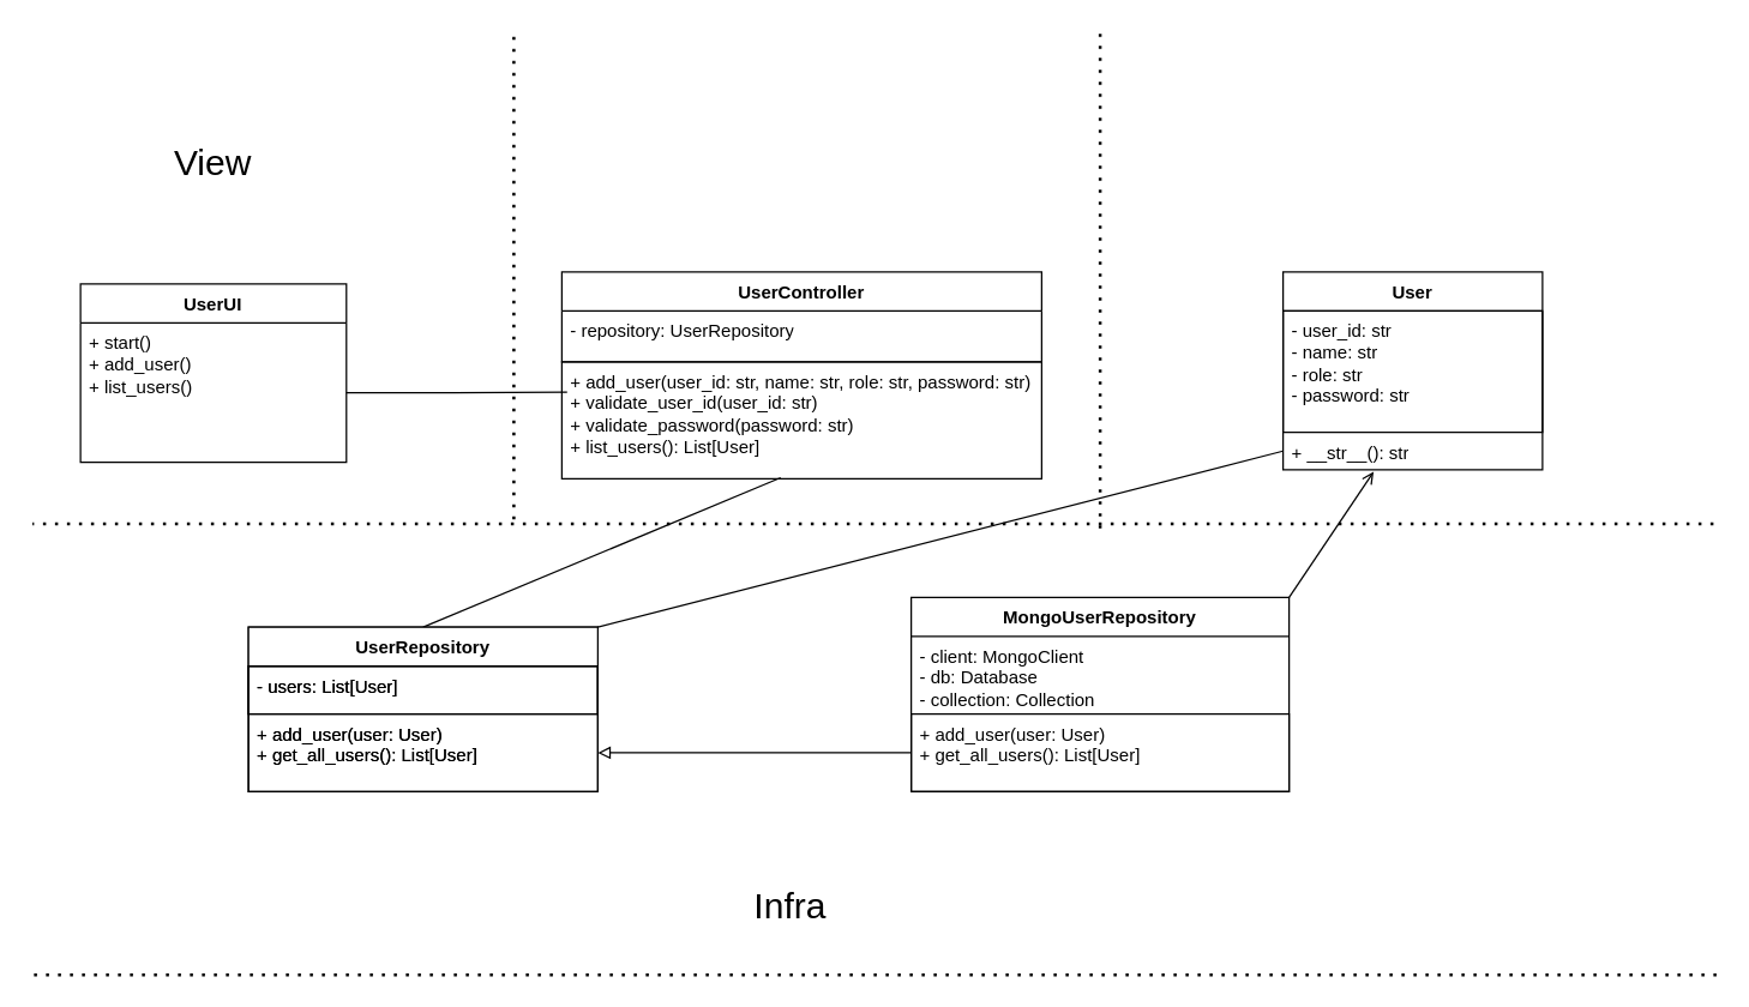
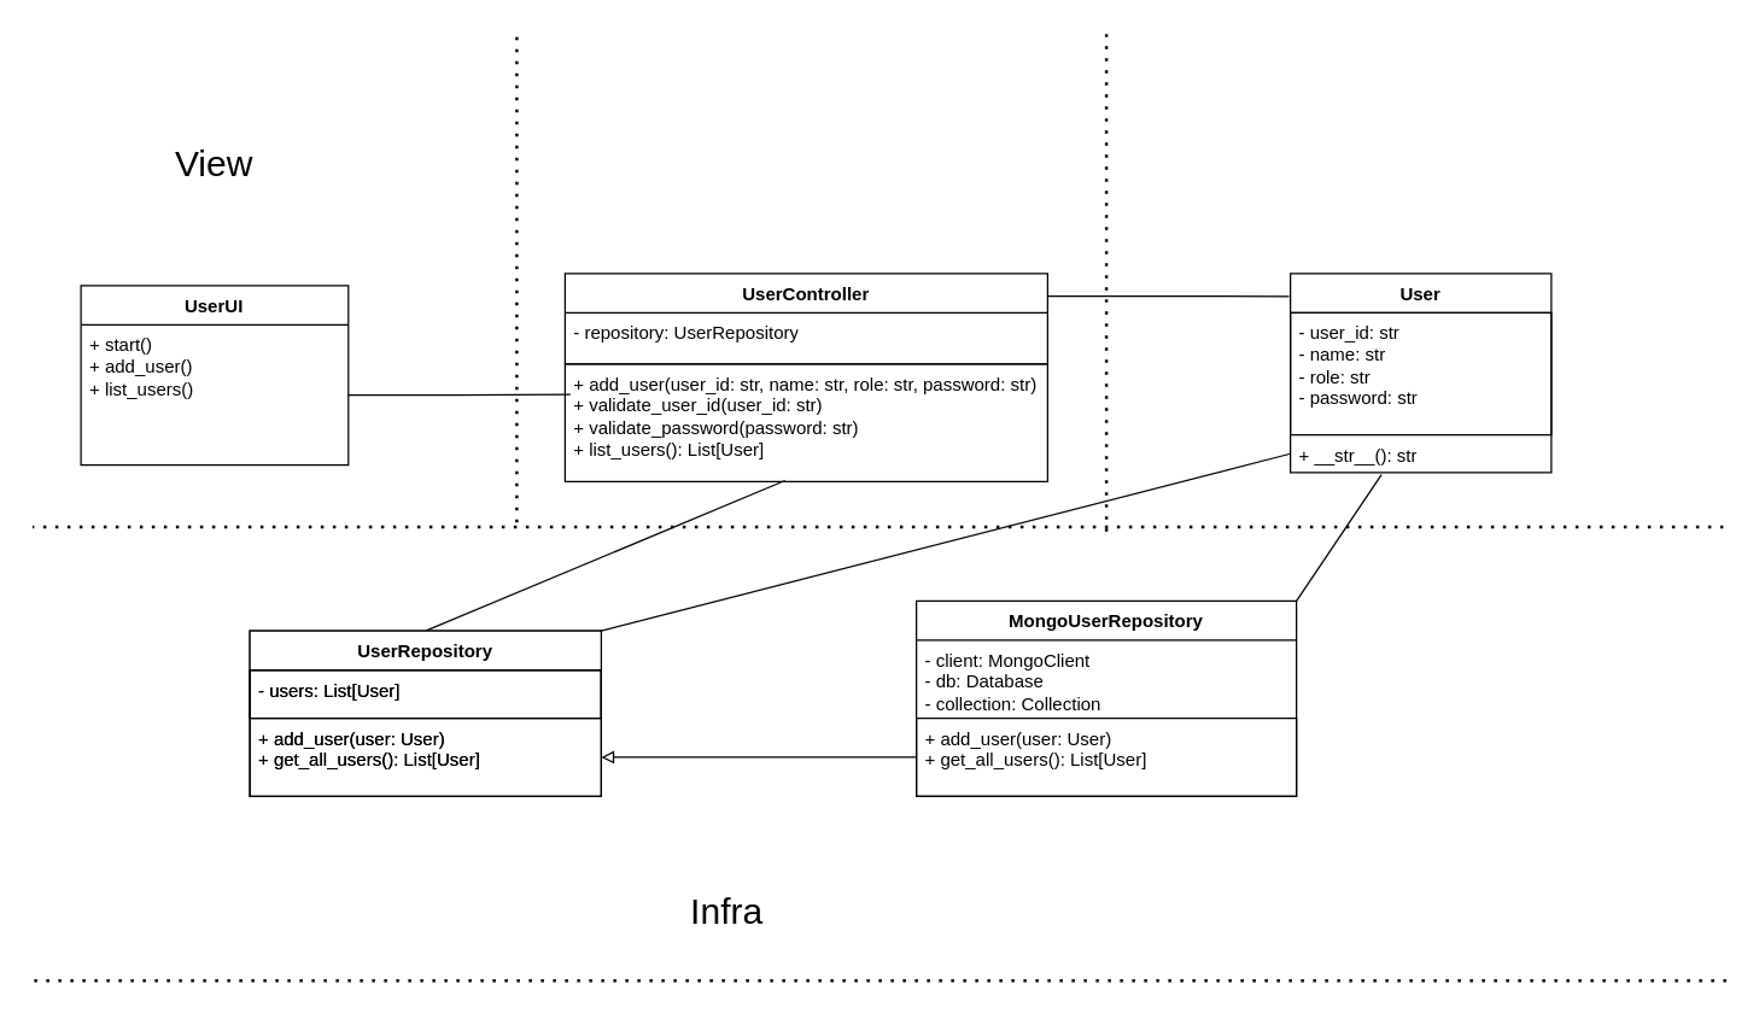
+ <mxCell id="28" style="edgeStyle=orthogonalEdgeStyle;rounded=0;orthogonalLoop=1;jettySize=auto;html=1;exitX=1;exitY=0.25;exitDx=0;exitDy=0;entryX=-0.005;entryY=0.115;entryDx=0;entryDy=0;entryPerimeter=0;endArrow=none;endFill=0;" edge="1" parent="1" source="4" target="6"><mxGeometry relative="1" as="geometry" /></mxCell>
- <mxCell id="30" style="rounded=0;orthogonalLoop=1;jettySize=auto;html=1;exitX=1;exitY=0;exitDx=0;exitDy=0;entryX=0.349;entryY=1.053;entryDx=0;entryDy=0;entryPerimeter=0;endArrow=open;endFill=0;" edge="1" parent="1" source="17" target="8"><mxGeometry relative="1" as="geometry" /></mxCell>
+ <mxCell id="30" style="rounded=0;orthogonalLoop=1;jettySize=auto;html=1;exitX=1;exitY=0;exitDx=0;exitDy=0;entryX=0.349;entryY=1.053;entryDx=0;entryDy=0;entryPerimeter=0;endArrow=none;endFill=0;" edge="1" parent="1" source="17" target="8"><mxGeometry relative="1" as="geometry" /></mxCell>
- <mxCell id="13" value="&lt;font style=&quot;font-size: 24px;&quot;&gt;Infra&lt;/font&gt;" style="text;html=1;align=center;verticalAlign=middle;whiteSpace=wrap;rounded=0;" parent="1" vertex="1"><mxGeometry x="489.795" y="593" width="72.75" height="24.25" as="geometry" /></mxCell>
+ <mxCell id="13" value="&lt;font style=&quot;font-size: 24px;&quot;&gt;Infra&lt;/font&gt;" style="text;html=1;align=center;verticalAlign=middle;whiteSpace=wrap;rounded=0;" parent="1" vertex="1"><mxGeometry x="444.795" y="593" width="72.75" height="24.25" as="geometry" /></mxCell>
